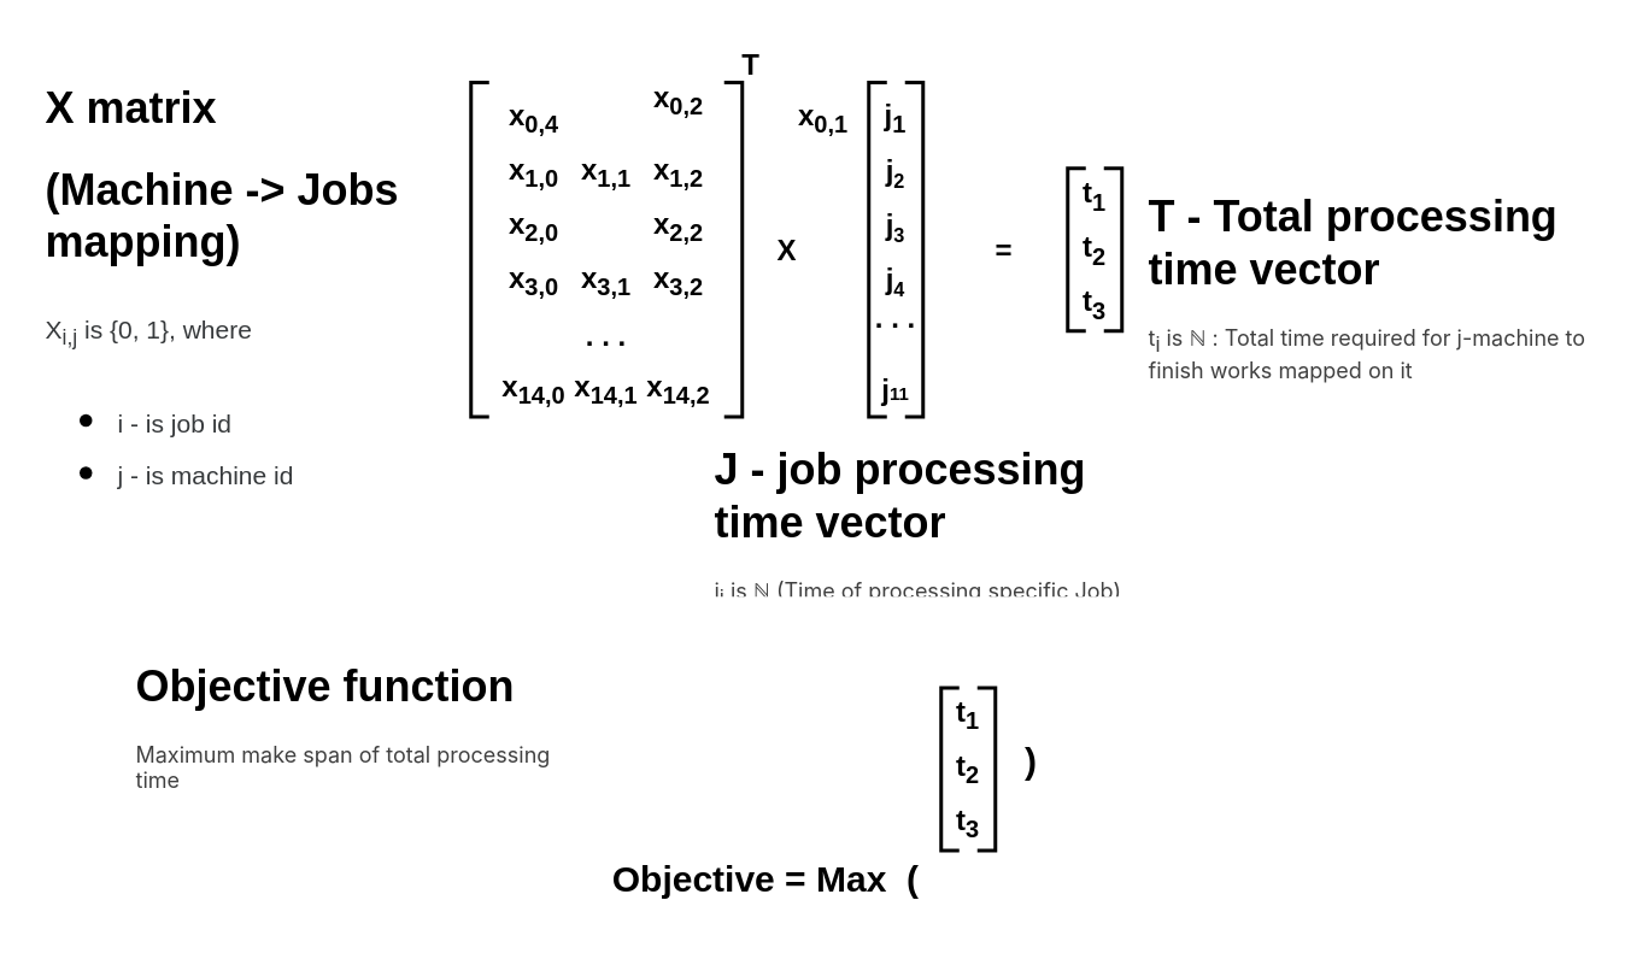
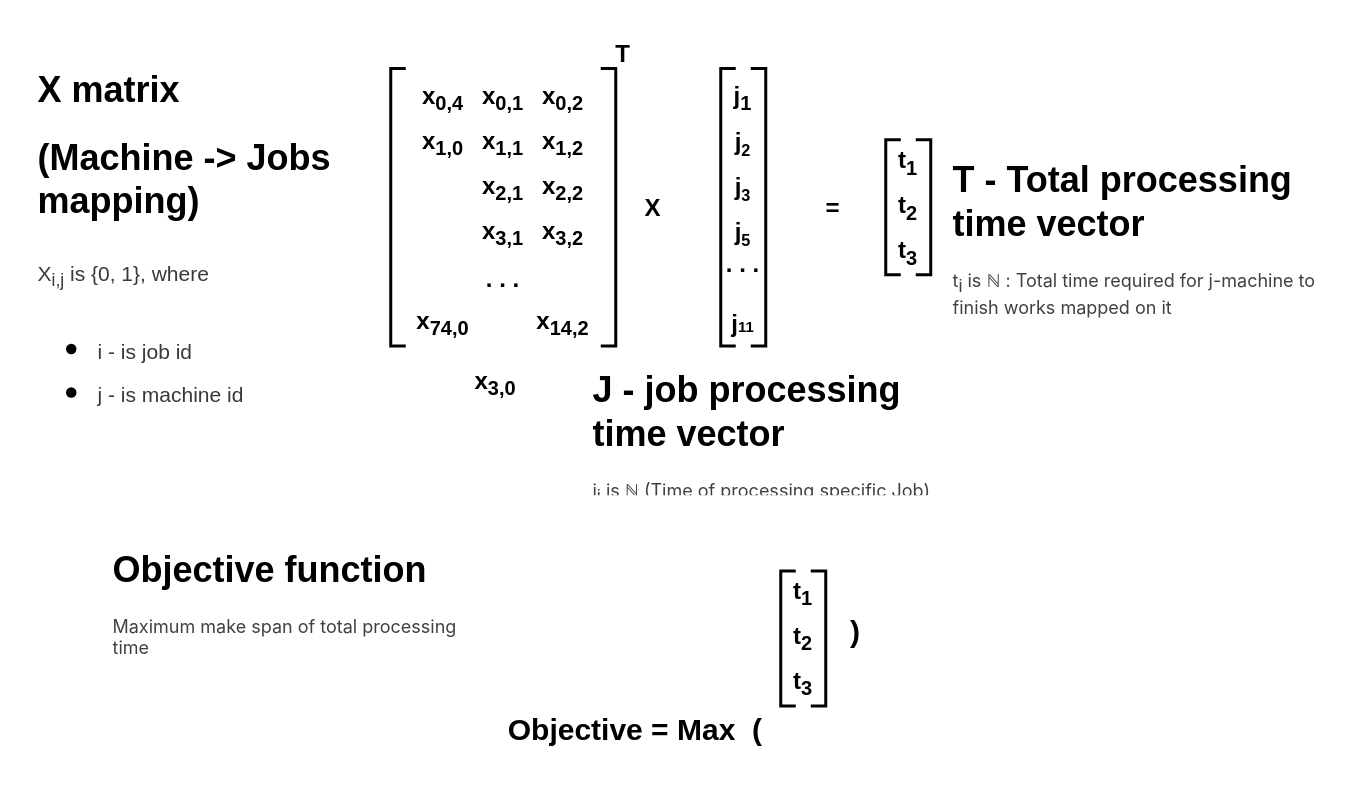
- <mxCell id="7" value="x&lt;sub&gt;0,2&lt;/sub&gt;" style="text;html=1;strokeColor=none;fillColor=none;align=center;verticalAlign=middle;whiteSpace=wrap;rounded=0;fontStyle=1;fontSize=16;" vertex="1" parent="1"><mxGeometry x="360" y="40" width="30" height="30" as="geometry" /></mxCell>
+ <mxCell id="7" value="x&lt;sub&gt;0,2&lt;/sub&gt;" style="text;html=1;strokeColor=none;fillColor=none;align=center;verticalAlign=middle;whiteSpace=wrap;rounded=0;fontStyle=1;fontSize=16;" vertex="1" parent="1"><mxGeometry x="360" y="50" width="30" height="30" as="geometry" /></mxCell>
- <mxCell id="11" value="x&lt;sub&gt;0,1&lt;/sub&gt;" style="text;html=1;strokeColor=none;fillColor=none;align=center;verticalAlign=middle;whiteSpace=wrap;rounded=0;fontStyle=1;fontSize=16;" vertex="1" parent="1"><mxGeometry x="440" y="50" width="30" height="30" as="geometry" /></mxCell>
+ <mxCell id="11" value="x&lt;sub&gt;0,1&lt;/sub&gt;" style="text;html=1;strokeColor=none;fillColor=none;align=center;verticalAlign=middle;whiteSpace=wrap;rounded=0;fontStyle=1;fontSize=16;" vertex="1" parent="1"><mxGeometry x="320" y="50" width="30" height="30" as="geometry" /></mxCell>
- <mxCell id="5" value="x&lt;sub&gt;2,0&lt;/sub&gt;" style="text;html=1;strokeColor=none;fillColor=none;align=center;verticalAlign=middle;whiteSpace=wrap;rounded=0;fontStyle=1;fontSize=16;" vertex="1" parent="1"><mxGeometry x="280" y="110" width="30" height="30" as="geometry" /></mxCell>
+ <mxCell id="8" value="x&lt;sub&gt;2,1&lt;/sub&gt;" style="text;html=1;strokeColor=none;fillColor=none;align=center;verticalAlign=middle;whiteSpace=wrap;rounded=0;fontStyle=1;fontSize=16;" vertex="1" parent="1"><mxGeometry x="320" y="110" width="30" height="30" as="geometry" /></mxCell>
- <mxCell id="9" value="x&lt;sub&gt;3,0&lt;/sub&gt;" style="text;html=1;strokeColor=none;fillColor=none;align=center;verticalAlign=middle;whiteSpace=wrap;rounded=0;fontStyle=1;fontSize=16;" vertex="1" parent="1"><mxGeometry x="280" y="140" width="30" height="30" as="geometry" /></mxCell>
+ <mxCell id="9" value="x&lt;sub&gt;3,0&lt;/sub&gt;" style="text;html=1;strokeColor=none;fillColor=none;align=center;verticalAlign=middle;whiteSpace=wrap;rounded=0;fontStyle=1;fontSize=16;" vertex="1" parent="1"><mxGeometry x="315" y="240" width="30" height="30" as="geometry" /></mxCell>
- <mxCell id="23" value="j&lt;font size=&quot;2&quot;&gt;&lt;sub&gt;4&lt;/sub&gt;&lt;/font&gt;" style="text;html=1;strokeColor=none;fillColor=none;align=center;verticalAlign=middle;whiteSpace=wrap;rounded=0;fontStyle=1;fontSize=16;" vertex="1" parent="1"><mxGeometry x="480" y="140" width="30" height="30" as="geometry" /></mxCell>
+ <mxCell id="23" value="j&lt;font size=&quot;2&quot;&gt;&lt;sub&gt;5&lt;/sub&gt;&lt;/font&gt;" style="text;html=1;strokeColor=none;fillColor=none;align=center;verticalAlign=middle;whiteSpace=wrap;rounded=0;fontStyle=1;fontSize=16;" vertex="1" parent="1"><mxGeometry x="480" y="140" width="30" height="30" as="geometry" /></mxCell>
- <mxCell id="16" value="x&lt;sub&gt;14,0&lt;/sub&gt;" style="text;html=1;strokeColor=none;fillColor=none;align=center;verticalAlign=middle;whiteSpace=wrap;rounded=0;fontStyle=1;fontSize=16;" vertex="1" parent="1"><mxGeometry x="280" y="200" width="30" height="30" as="geometry" /></mxCell>
+ <mxCell id="16" value="x&lt;sub&gt;74,0&lt;/sub&gt;" style="text;html=1;strokeColor=none;fillColor=none;align=center;verticalAlign=middle;whiteSpace=wrap;rounded=0;fontStyle=1;fontSize=16;" vertex="1" parent="1"><mxGeometry x="280" y="200" width="30" height="30" as="geometry" /></mxCell>
- <mxCell id="17" value="x&lt;sub&gt;14,1&lt;/sub&gt;" style="text;html=1;strokeColor=none;fillColor=none;align=center;verticalAlign=middle;whiteSpace=wrap;rounded=0;fontStyle=1;fontSize=16;" vertex="1" parent="1"><mxGeometry x="320" y="200" width="30" height="30" as="geometry" /></mxCell>
